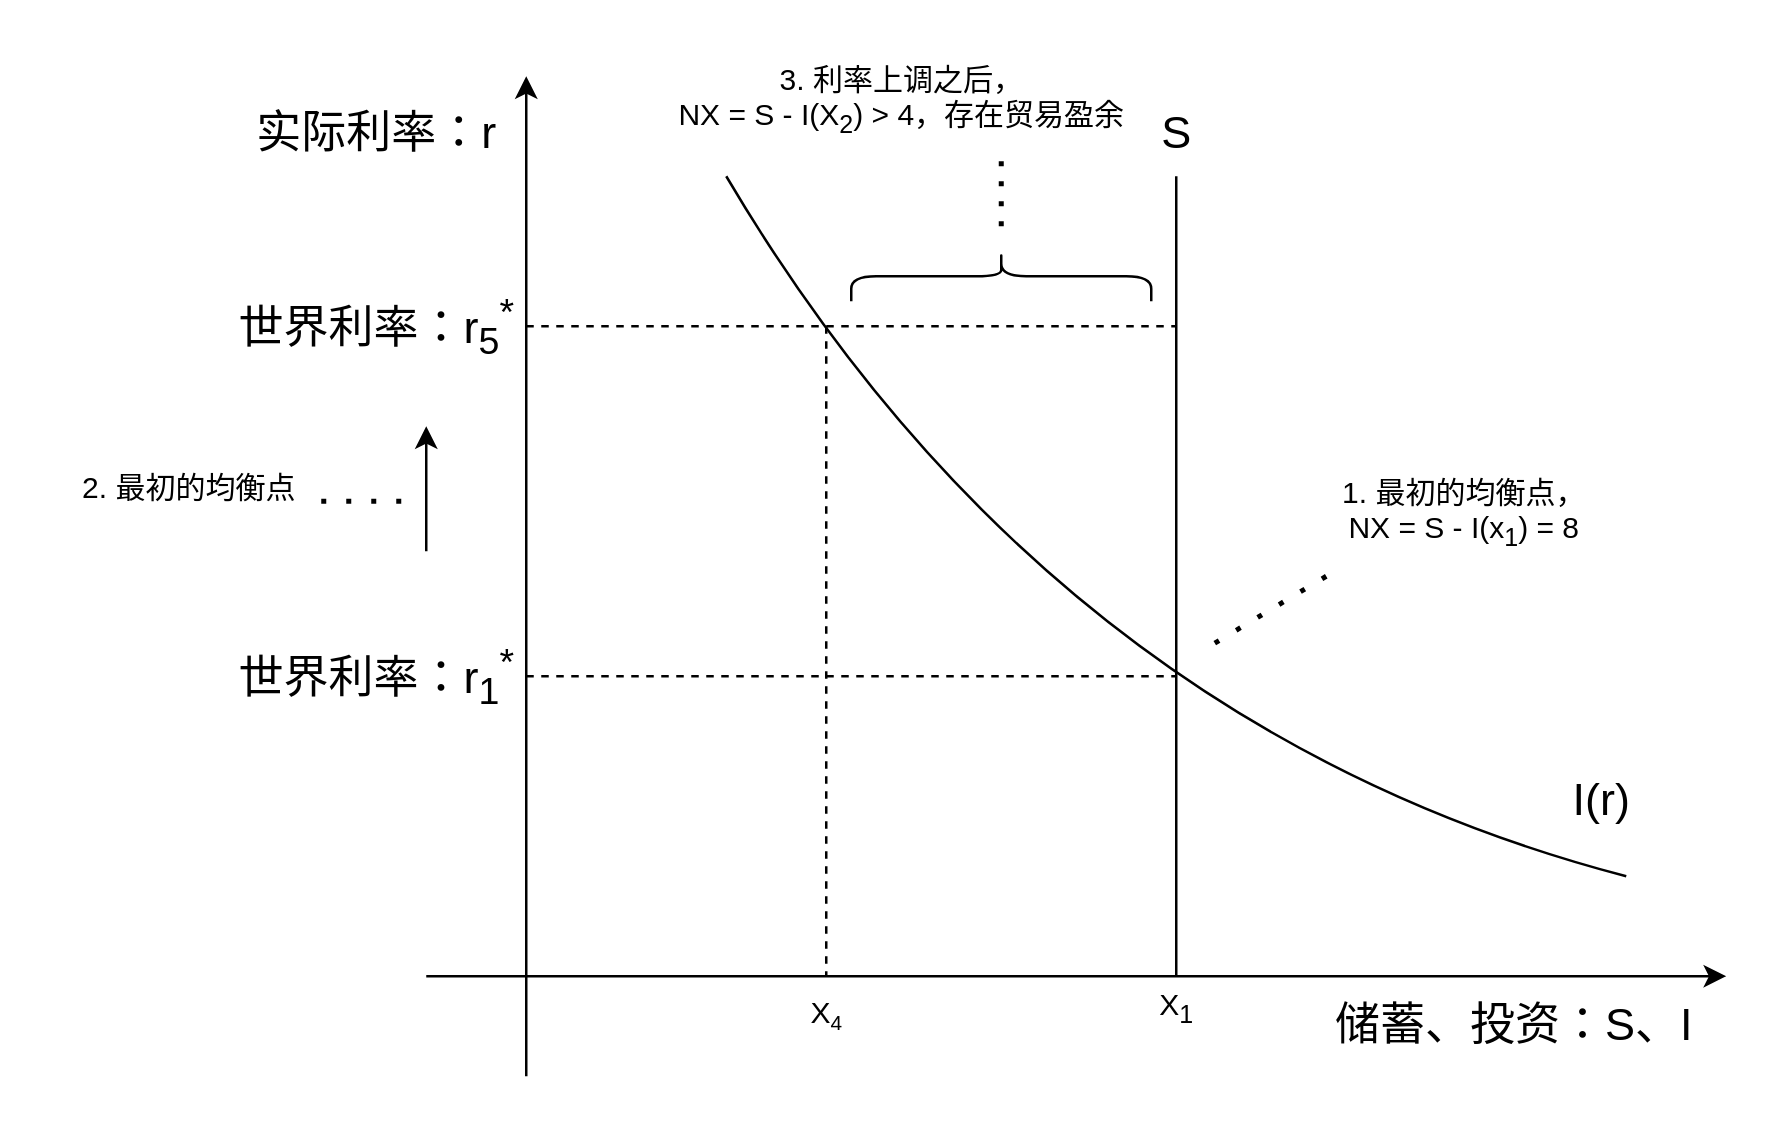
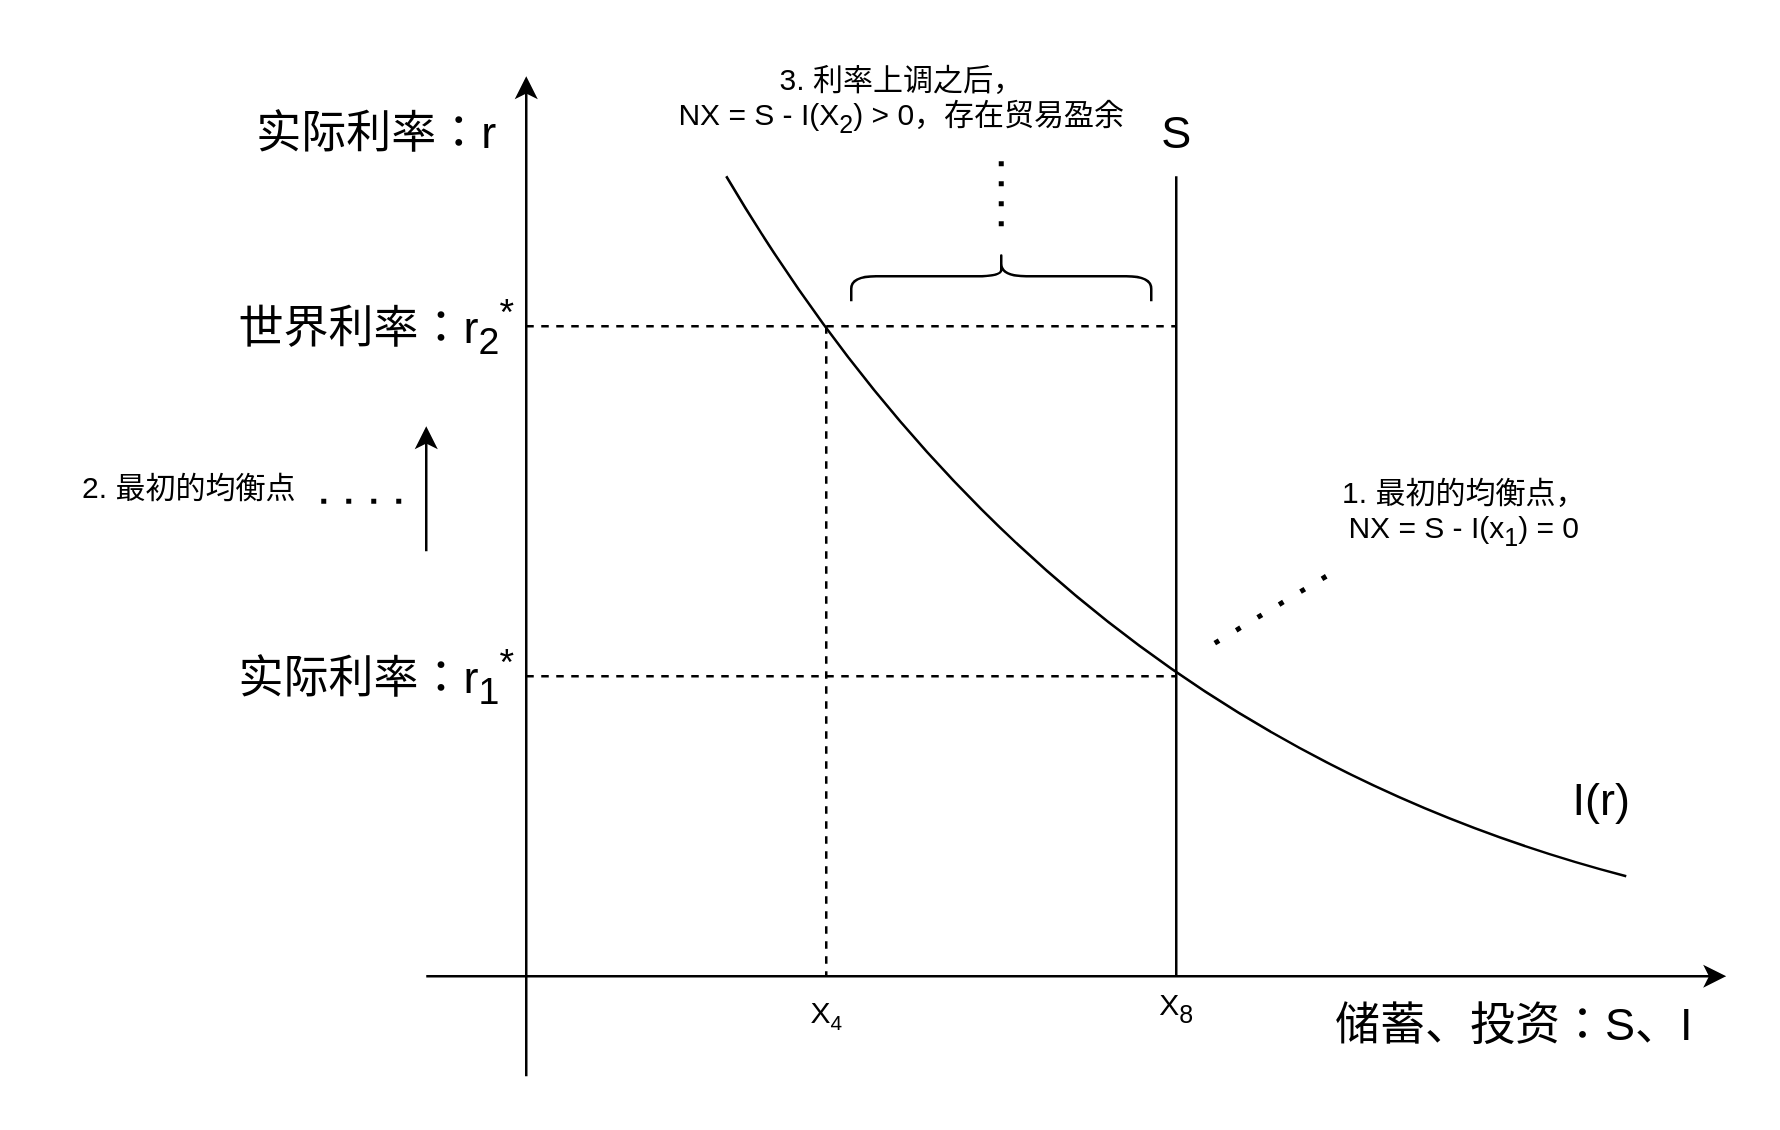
- <mxCell id="22" value="3. 利率上调之后，&lt;br&gt;NX = S - I(X&lt;sub&gt;2&lt;/sub&gt;) &amp;gt; 4，存在贸易盈余" style="text;html=1;align=center;verticalAlign=middle;resizable=0;points=[];autosize=1;strokeColor=none;fillColor=none;" vertex="1" parent="1"><mxGeometry x="260" y="20" width="200" height="40" as="geometry" /></mxCell>
+ <mxCell id="22" value="3. 利率上调之后，&lt;br&gt;NX = S - I(X&lt;sub&gt;2&lt;/sub&gt;) &amp;gt; 0，存在贸易盈余" style="text;html=1;align=center;verticalAlign=middle;resizable=0;points=[];autosize=1;strokeColor=none;fillColor=none;" vertex="1" parent="1"><mxGeometry x="260" y="20" width="200" height="40" as="geometry" /></mxCell>
- <mxCell id="13" value="&lt;font style=&quot;font-size: 18px;&quot;&gt;世界利率：r&lt;sub&gt;5&lt;/sub&gt;&lt;sup&gt;*&lt;/sup&gt;&lt;/font&gt;" style="text;html=1;align=center;verticalAlign=middle;resizable=0;points=[];autosize=1;strokeColor=none;fillColor=none;" vertex="1" parent="1"><mxGeometry x="85" y="110" width="130" height="40" as="geometry" /></mxCell>
+ <mxCell id="13" value="&lt;font style=&quot;font-size: 18px;&quot;&gt;世界利率：r&lt;sub&gt;2&lt;/sub&gt;&lt;sup&gt;*&lt;/sup&gt;&lt;/font&gt;" style="text;html=1;align=center;verticalAlign=middle;resizable=0;points=[];autosize=1;strokeColor=none;fillColor=none;" vertex="1" parent="1"><mxGeometry x="85" y="110" width="130" height="40" as="geometry" /></mxCell>
- <mxCell id="18" value="1. 最初的均衡点，&lt;br&gt;NX = S - I(x&lt;sub&gt;1&lt;/sub&gt;) = 8" style="text;html=1;align=center;verticalAlign=middle;resizable=0;points=[];autosize=1;strokeColor=none;fillColor=none;" vertex="1" parent="1"><mxGeometry x="525" y="185" width="120" height="40" as="geometry" /></mxCell>
+ <mxCell id="18" value="1. 最初的均衡点，&lt;br&gt;NX = S - I(x&lt;sub&gt;1&lt;/sub&gt;) = 0" style="text;html=1;align=center;verticalAlign=middle;resizable=0;points=[];autosize=1;strokeColor=none;fillColor=none;" vertex="1" parent="1"><mxGeometry x="525" y="185" width="120" height="40" as="geometry" /></mxCell>
- <mxCell id="11" value="&lt;font style=&quot;font-size: 18px;&quot;&gt;世界利率：r&lt;sub&gt;1&lt;/sub&gt;&lt;sup&gt;*&lt;/sup&gt;&lt;/font&gt;" style="text;html=1;align=center;verticalAlign=middle;resizable=0;points=[];autosize=1;strokeColor=none;fillColor=none;" parent="1" vertex="1"><mxGeometry x="85" y="250" width="130" height="40" as="geometry" /></mxCell>
+ <mxCell id="11" value="&lt;font style=&quot;font-size: 18px;&quot;&gt;实际利率：r&lt;sub&gt;1&lt;/sub&gt;&lt;sup&gt;*&lt;/sup&gt;&lt;/font&gt;" style="text;html=1;align=center;verticalAlign=middle;resizable=0;points=[];autosize=1;strokeColor=none;fillColor=none;" parent="1" vertex="1"><mxGeometry x="85" y="250" width="130" height="40" as="geometry" /></mxCell>
- <mxCell id="20" value="X&lt;sub&gt;1&lt;/sub&gt;" style="text;html=1;align=center;verticalAlign=middle;resizable=0;points=[];autosize=1;strokeColor=none;fillColor=none;" vertex="1" parent="1"><mxGeometry x="450" y="388" width="40" height="30" as="geometry" /></mxCell>
+ <mxCell id="20" value="X&lt;sub&gt;8&lt;/sub&gt;" style="text;html=1;align=center;verticalAlign=middle;resizable=0;points=[];autosize=1;strokeColor=none;fillColor=none;" vertex="1" parent="1"><mxGeometry x="450" y="388" width="40" height="30" as="geometry" /></mxCell>
